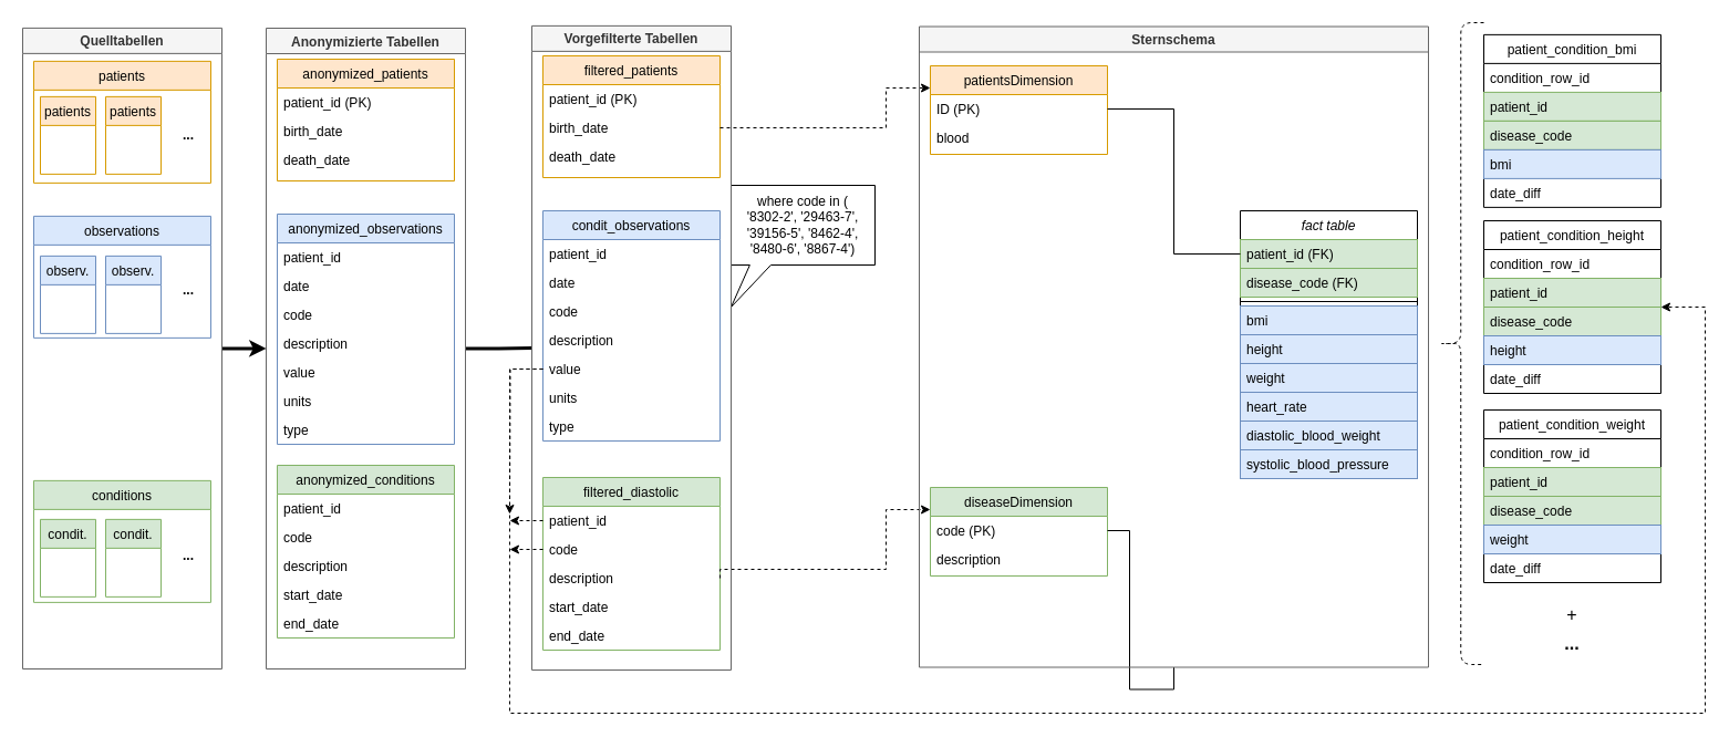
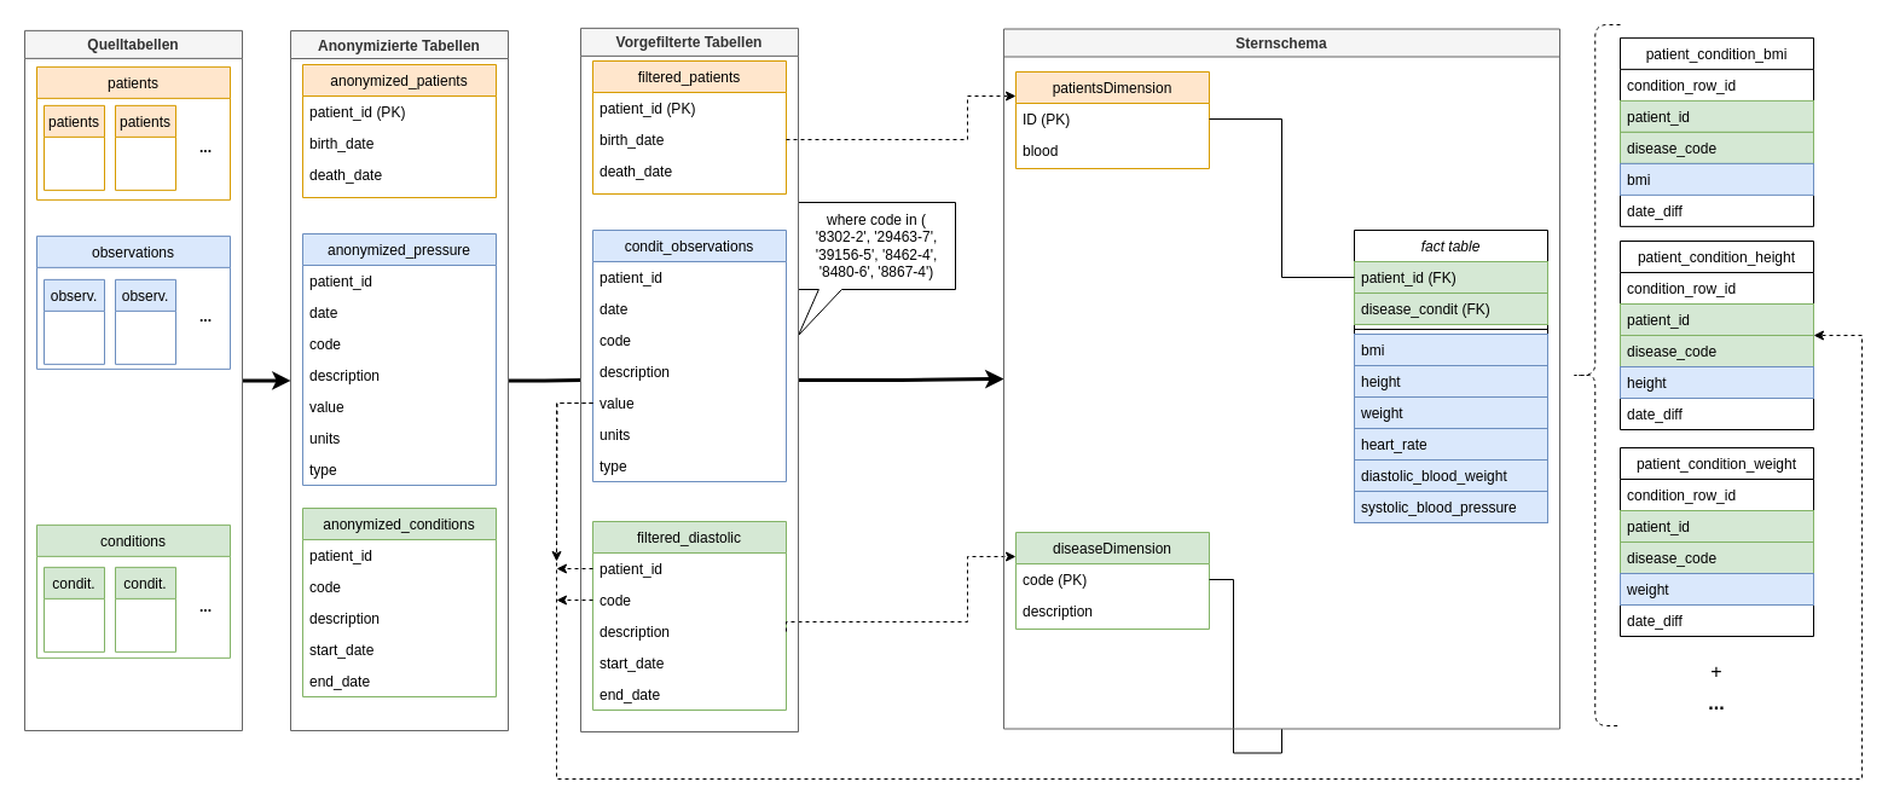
- <mxCell id="60" value="anonymized_observations" style="swimlane;fontStyle=0;align=center;verticalAlign=top;childLayout=stackLayout;horizontal=1;startSize=26;horizontalStack=0;resizeParent=1;resizeLast=0;collapsible=1;marginBottom=0;rounded=0;shadow=0;strokeWidth=1;fillColor=#dae8fc;strokeColor=#6c8ebf;" vertex="1" parent="1"><mxGeometry x="250" y="193" width="160" height="208" as="geometry"><mxRectangle x="340" y="380" width="170" height="26" as="alternateBounds" /></mxGeometry></mxCell>
+ <mxCell id="60" value="anonymized_pressure" style="swimlane;fontStyle=0;align=center;verticalAlign=top;childLayout=stackLayout;horizontal=1;startSize=26;horizontalStack=0;resizeParent=1;resizeLast=0;collapsible=1;marginBottom=0;rounded=0;shadow=0;strokeWidth=1;fillColor=#dae8fc;strokeColor=#6c8ebf;" vertex="1" parent="1"><mxGeometry x="250" y="193" width="160" height="208" as="geometry"><mxRectangle x="340" y="380" width="170" height="26" as="alternateBounds" /></mxGeometry></mxCell>
- <mxCell id="4" value="disease_code (FK)" style="text;align=left;verticalAlign=top;spacingLeft=4;spacingRight=4;overflow=hidden;rotatable=0;points=[[0,0.5],[1,0.5]];portConstraint=eastwest;rounded=0;shadow=0;html=0;fontStyle=0;fillColor=#d5e8d4;strokeColor=#82b366;" parent="2" vertex="1"><mxGeometry y="52" width="160" height="26" as="geometry" /></mxCell>
+ <mxCell id="4" value="disease_condit (FK)" style="text;align=left;verticalAlign=top;spacingLeft=4;spacingRight=4;overflow=hidden;rotatable=0;points=[[0,0.5],[1,0.5]];portConstraint=eastwest;rounded=0;shadow=0;html=0;fontStyle=0;fillColor=#d5e8d4;strokeColor=#82b366;" parent="2" vertex="1"><mxGeometry y="52" width="160" height="26" as="geometry" /></mxCell>
+ <mxCell id="96" style="edgeStyle=orthogonalEdgeStyle;rounded=0;orthogonalLoop=1;jettySize=auto;html=1;exitX=1;exitY=0.5;exitDx=0;exitDy=0;entryX=0;entryY=0.5;entryDx=0;entryDy=0;endArrow=classic;endFill=1;strokeWidth=3;" edge="1" parent="1" source="97" target="98"><mxGeometry relative="1" as="geometry" /></mxCell>
